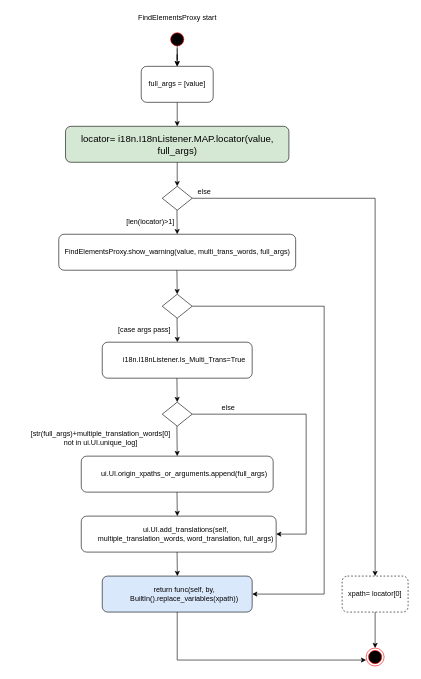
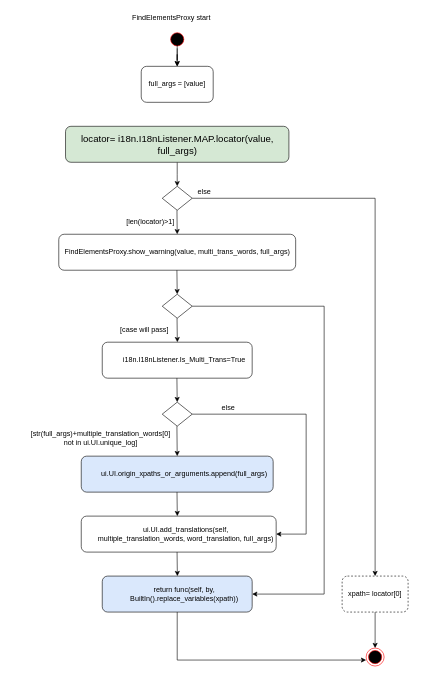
- <mxCell id="8" value="FindElementsProxy start" style="text;html=1;align=center;verticalAlign=middle;resizable=0;points=[];autosize=1;strokeColor=none;" parent="1" vertex="1"><mxGeometry x="220" y="20" width="150" height="20" as="geometry" /></mxCell>
+ <mxCell id="8" value="FindElementsProxy start" style="text;html=1;align=center;verticalAlign=middle;resizable=0;points=[];autosize=1;strokeColor=none;" parent="1" vertex="1"><mxGeometry x="210" y="20" width="150" height="20" as="geometry" /></mxCell>
- <mxCell id="2" style="edgeStyle=orthogonalEdgeStyle;rounded=0;orthogonalLoop=1;jettySize=auto;html=1;exitX=0.5;exitY=1;exitDx=0;exitDy=0;entryX=0.5;entryY=0;entryDx=0;entryDy=0;" parent="1" source="3" target="7" edge="1"><mxGeometry relative="1" as="geometry"><mxPoint x="295" y="240" as="targetPoint" /></mxGeometry></mxCell>
- <mxCell id="32" value="[case args pass]" style="text;html=1;align=center;verticalAlign=middle;resizable=0;points=[];autosize=1;strokeColor=none;" parent="1" vertex="1"><mxGeometry x="190" y="540" width="100" height="20" as="geometry" /></mxCell>
+ <mxCell id="32" value="[case will pass]" style="text;html=1;align=center;verticalAlign=middle;resizable=0;points=[];autosize=1;strokeColor=none;" parent="1" vertex="1"><mxGeometry x="190" y="540" width="100" height="20" as="geometry" /></mxCell>
- <mxCell id="9" value="&lt;p class=&quot;MsoListParagraph&quot; style=&quot;margin-left: 18.0pt ; text-indent: 0cm&quot;&gt;&lt;span lang=&quot;EN-US&quot;&gt;ui.UI.origin_xpaths_or_arguments.append(full_args)&lt;/span&gt;&lt;/p&gt;" style="rounded=1;whiteSpace=wrap;html=1;" parent="1" vertex="1"><mxGeometry x="135" y="760" width="320" height="60" as="geometry" /></mxCell>
+ <mxCell id="9" value="&lt;p class=&quot;MsoListParagraph&quot; style=&quot;margin-left: 18.0pt ; text-indent: 0cm&quot;&gt;&lt;span lang=&quot;EN-US&quot;&gt;ui.UI.origin_xpaths_or_arguments.append(full_args)&lt;/span&gt;&lt;/p&gt;" style="rounded=1;whiteSpace=wrap;html=1;fillColor=#dae8fc;" parent="1" vertex="1"><mxGeometry x="135" y="760" width="320" height="60" as="geometry" /></mxCell>
